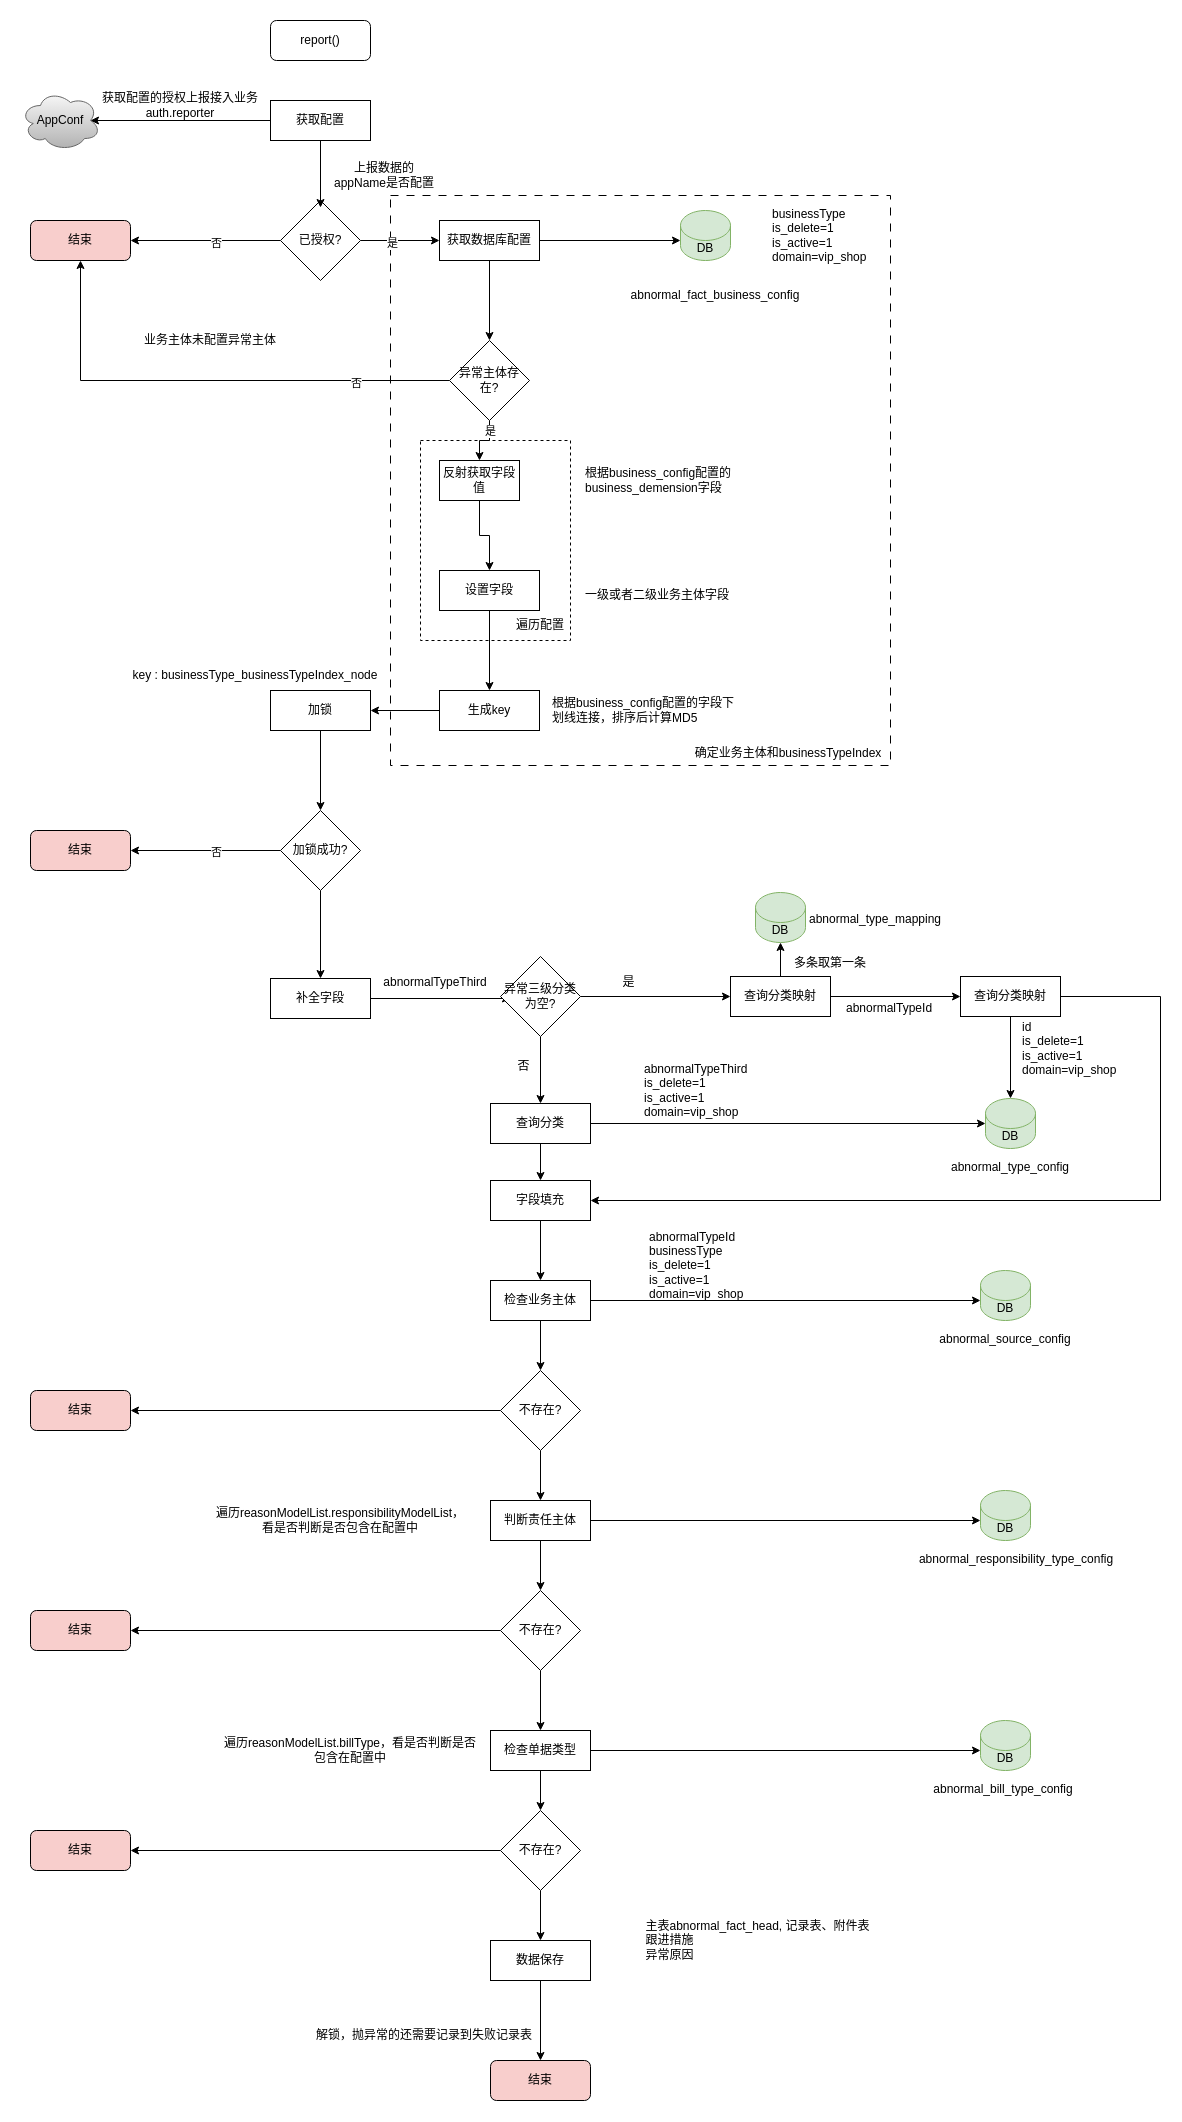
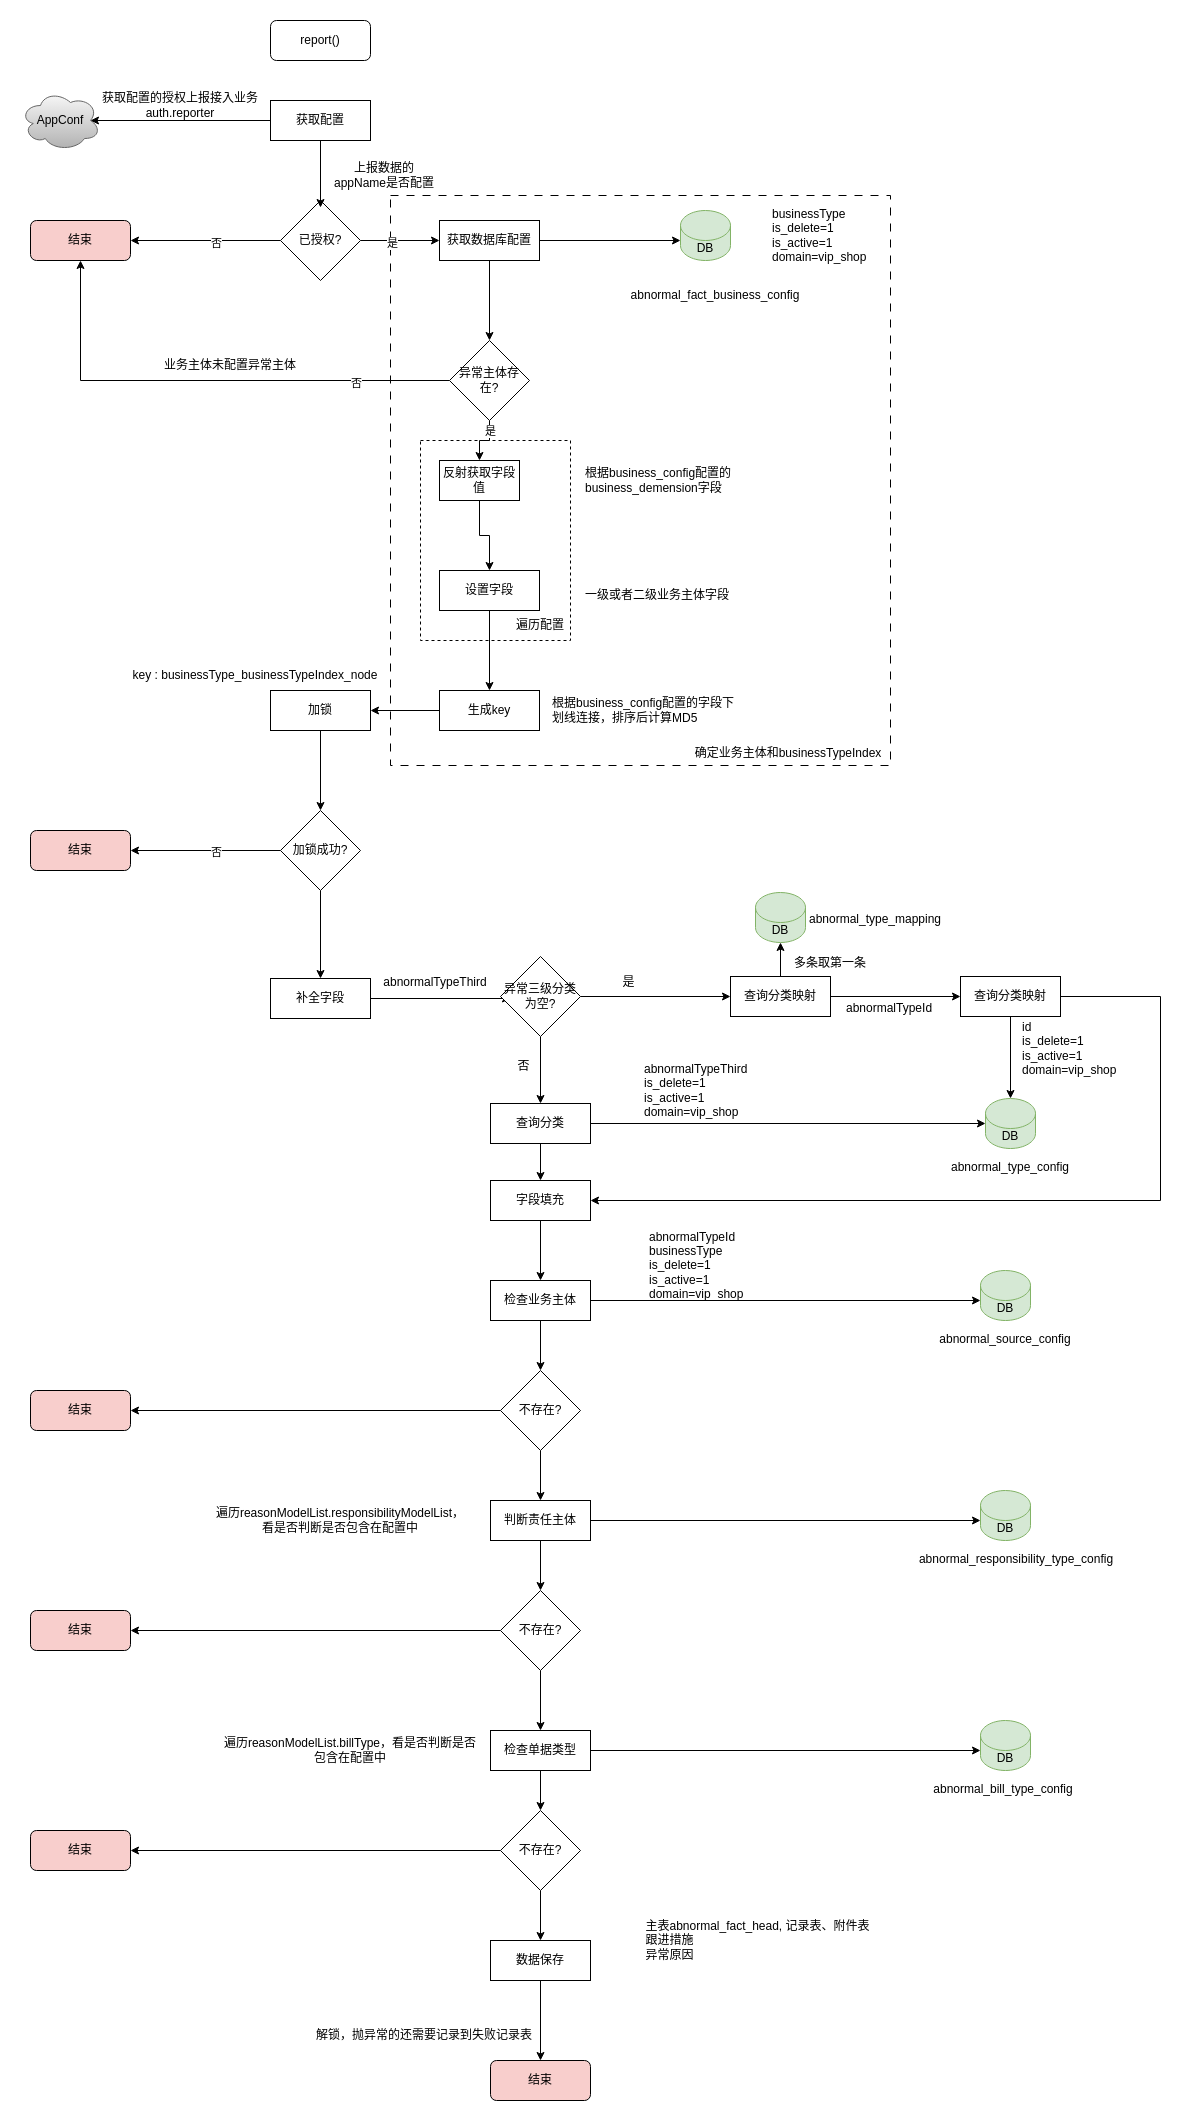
- <mxCell id="27" value="业务主体未配置异常主体" style="text;html=1;strokeColor=none;fillColor=none;align=center;verticalAlign=middle;whiteSpace=wrap;rounded=0;" vertex="1" parent="1"><mxGeometry x="140" y="325" width="140" height="30" as="geometry" /></mxCell>
+ <mxCell id="27" value="业务主体未配置异常主体" style="text;html=1;strokeColor=none;fillColor=none;align=center;verticalAlign=middle;whiteSpace=wrap;rounded=0;" vertex="1" parent="1"><mxGeometry x="160" y="350" width="140" height="30" as="geometry" /></mxCell>
